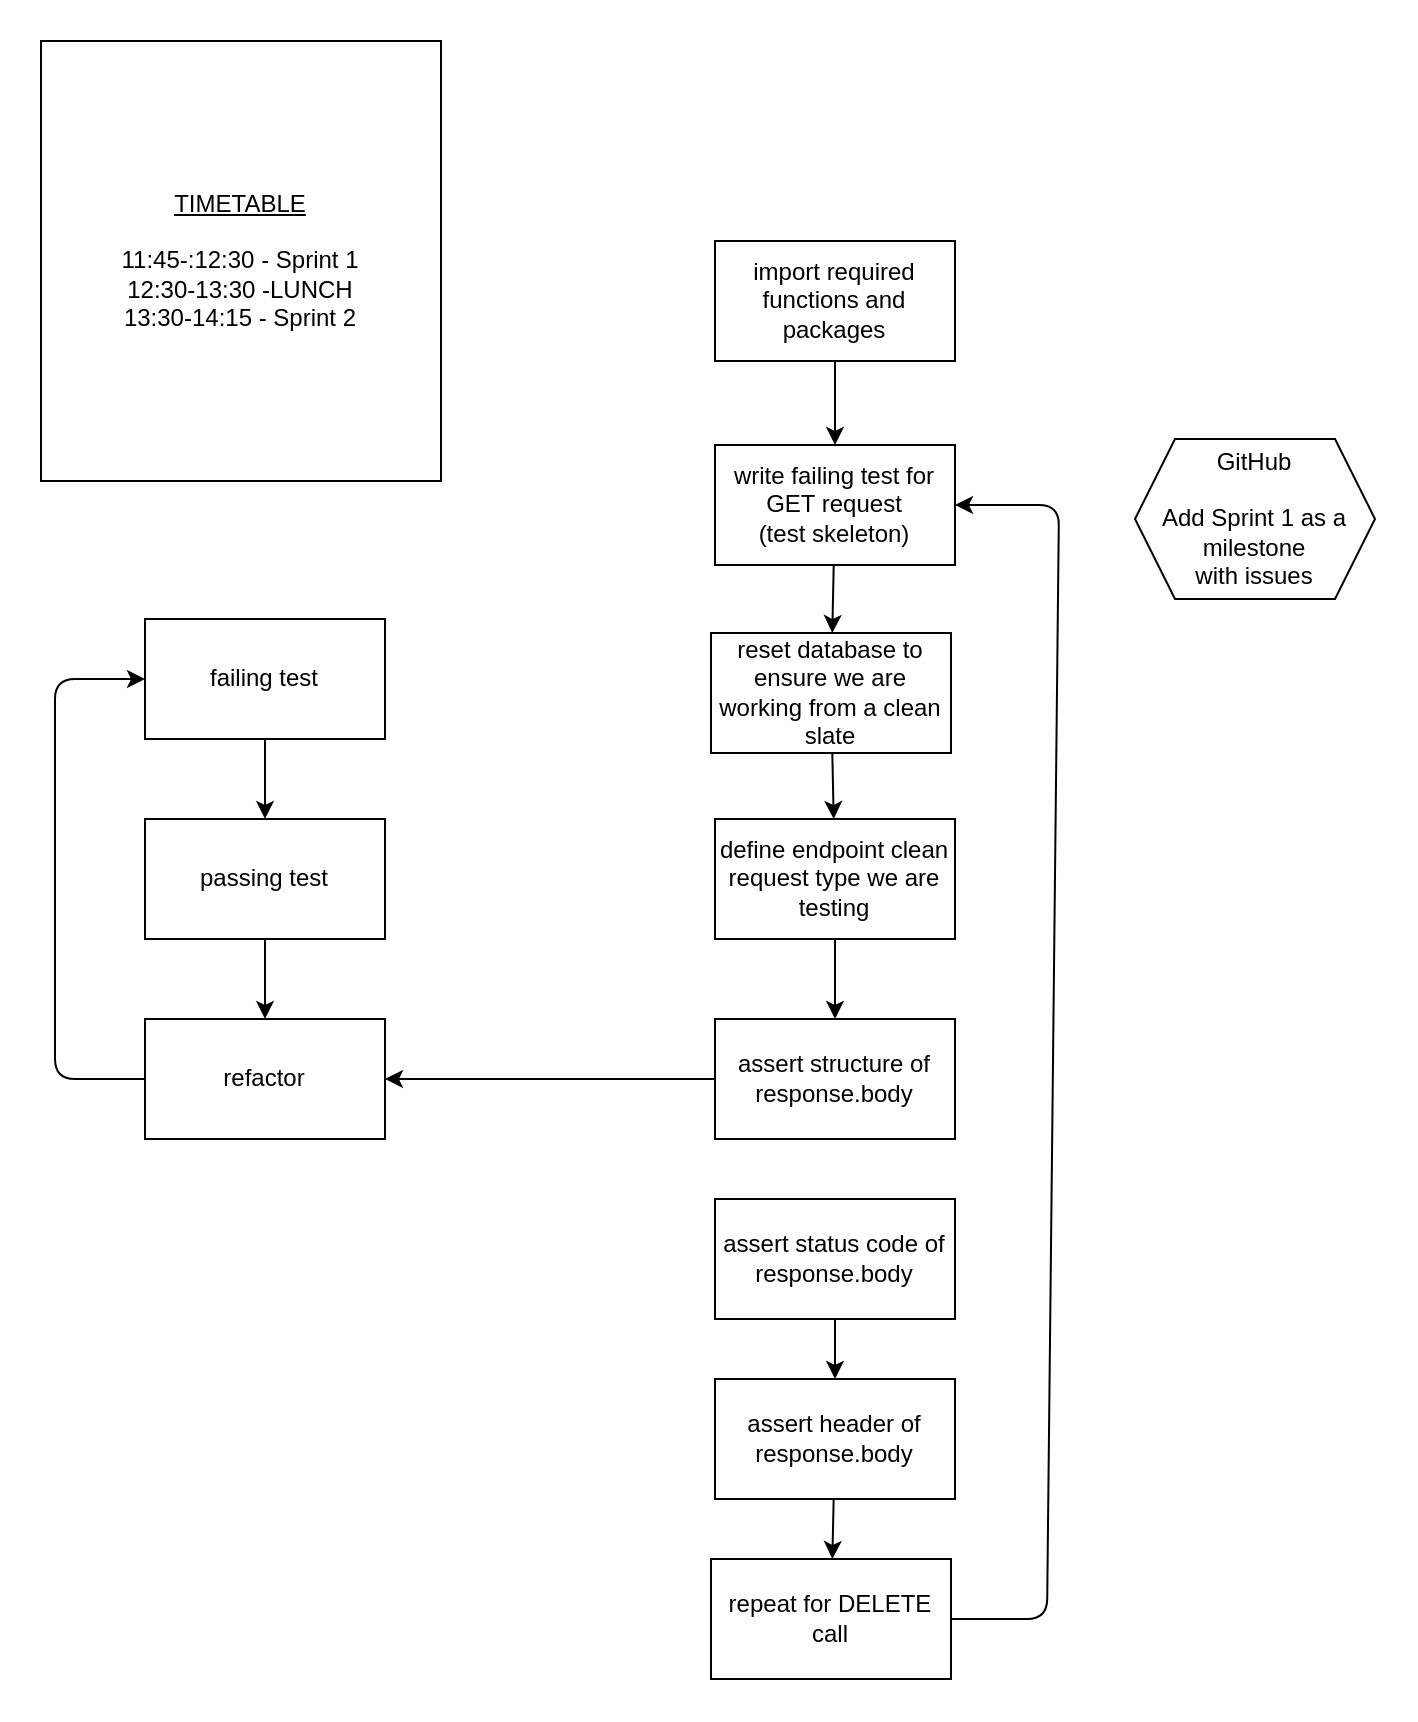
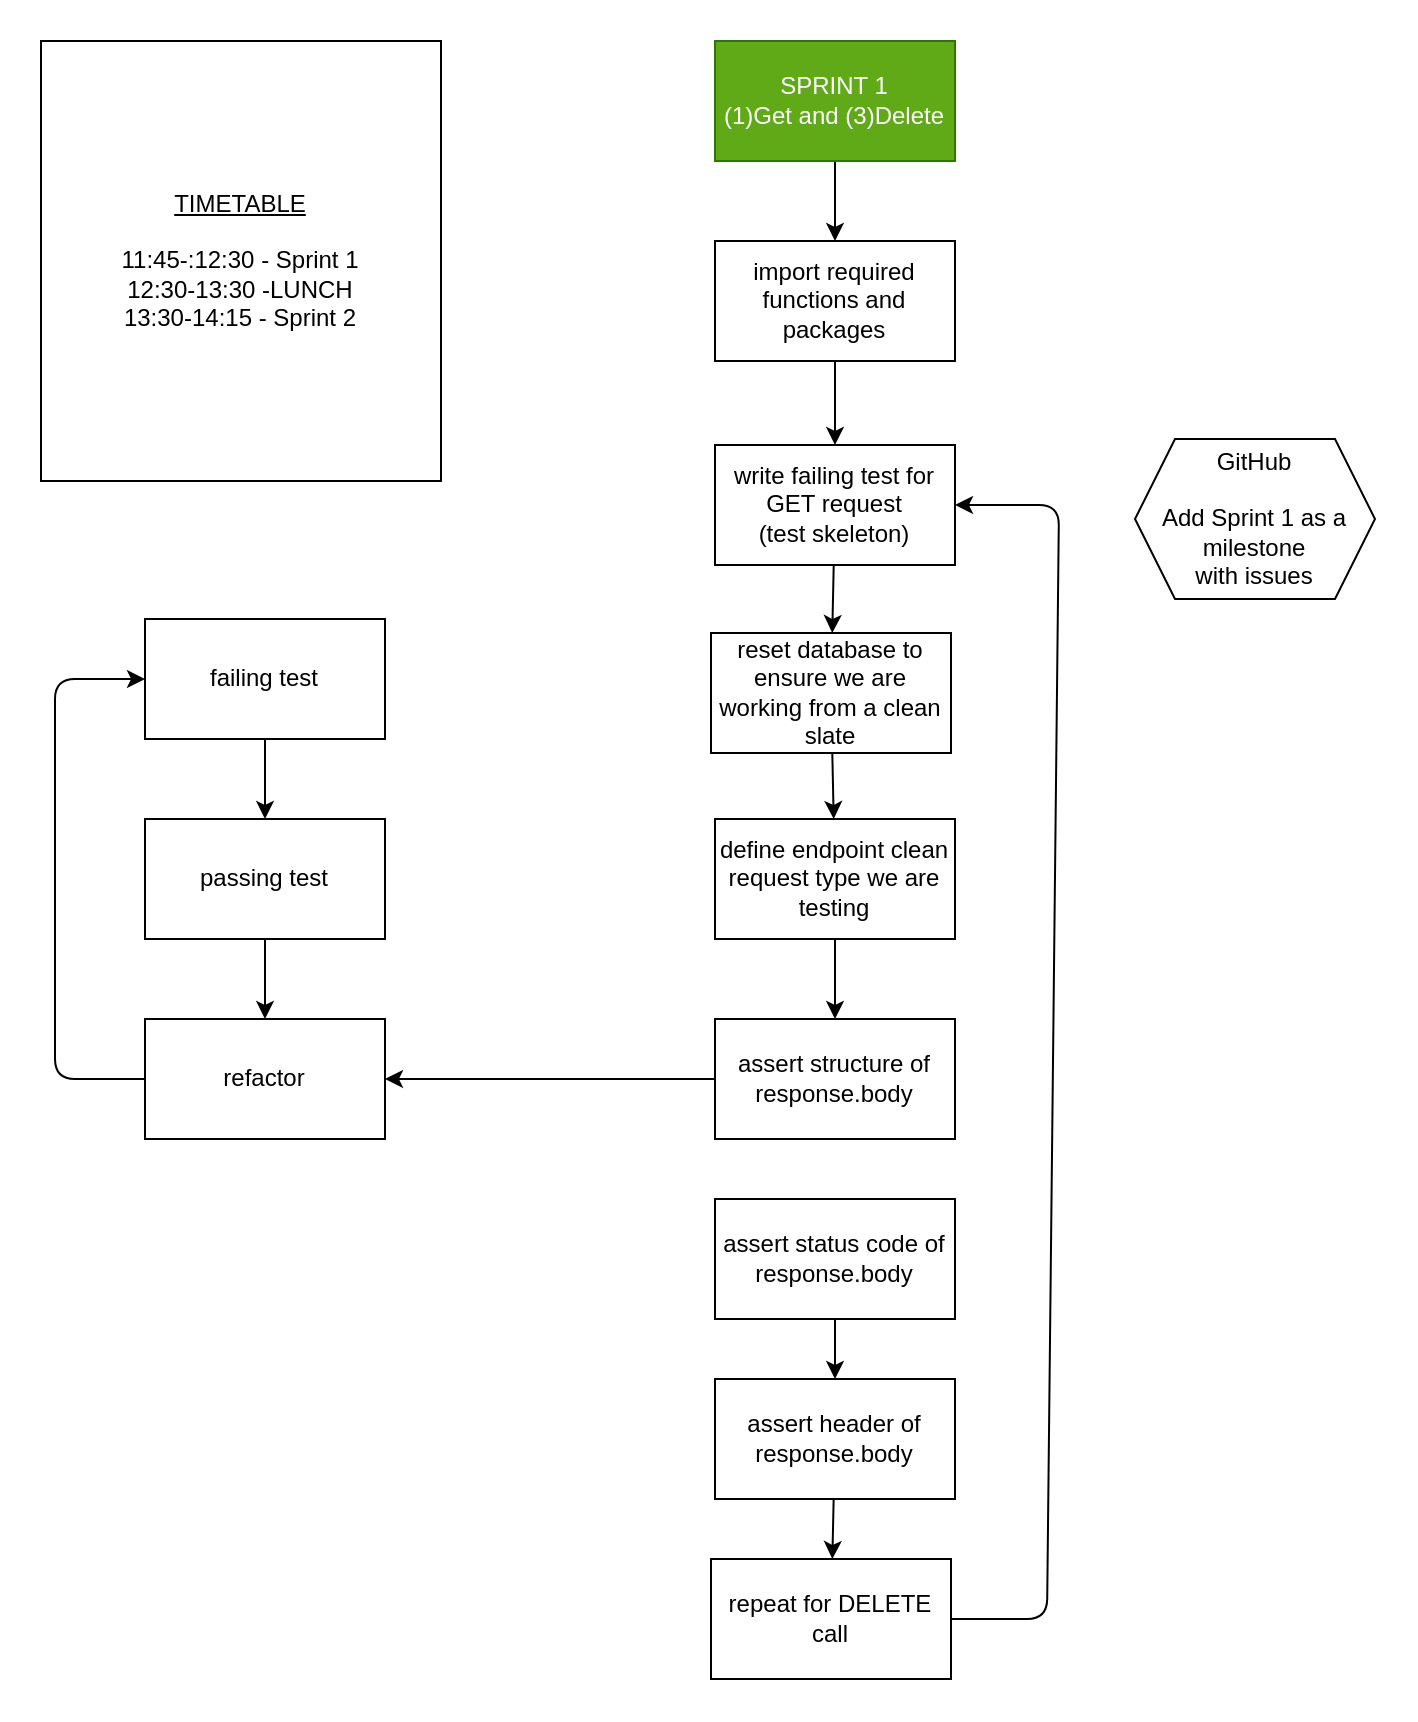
+ <mxCell id="3" value="SPRINT 1&lt;br&gt;(1)Get and (3)Delete" style="rounded=0;whiteSpace=wrap;html=1;fillColor=#60a917;fontColor=#ffffff;strokeColor=#2D7600;" parent="1" vertex="1"><mxGeometry x="357" y="20" width="120" height="60" as="geometry" /></mxCell>
+ <mxCell id="2" value="" style="edgeStyle=none;html=1;" parent="1" source="3" target="23" edge="1"><mxGeometry relative="1" as="geometry" /></mxCell>
